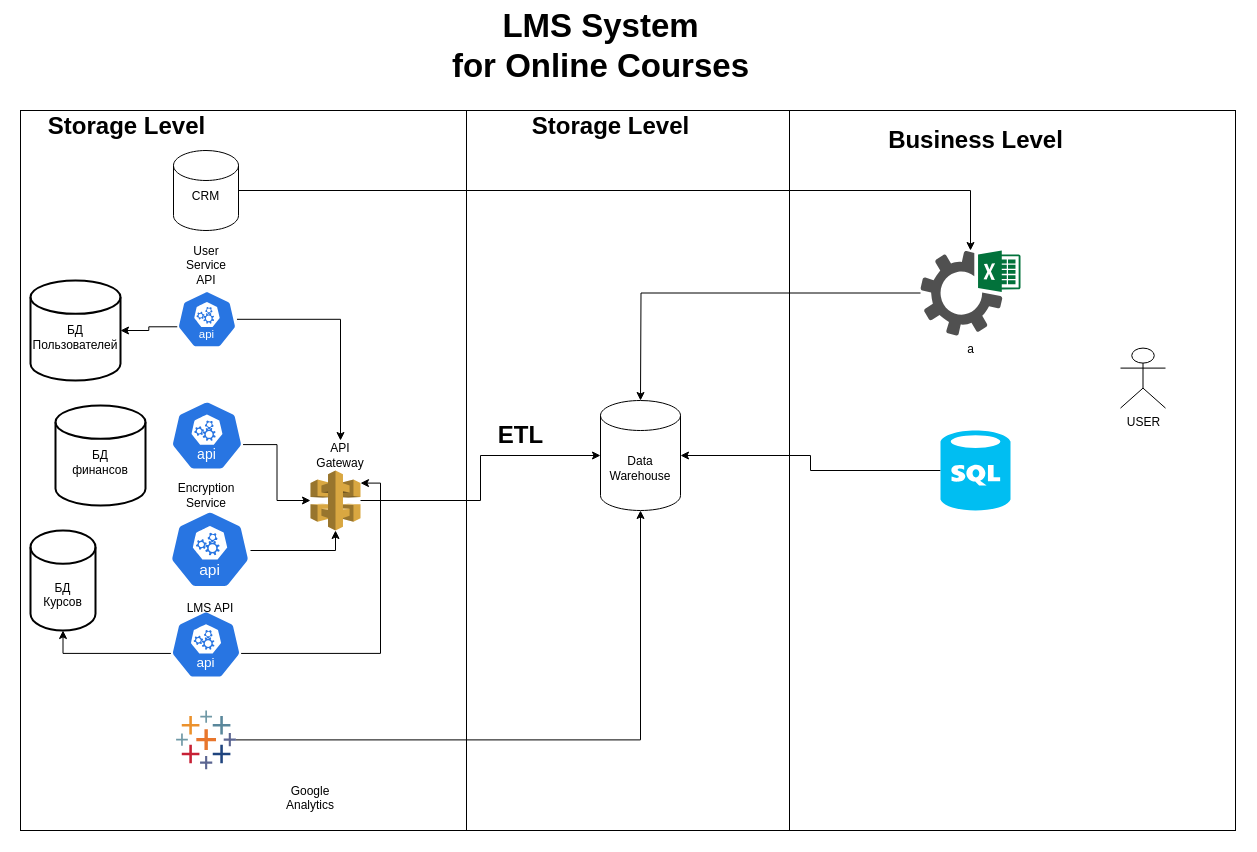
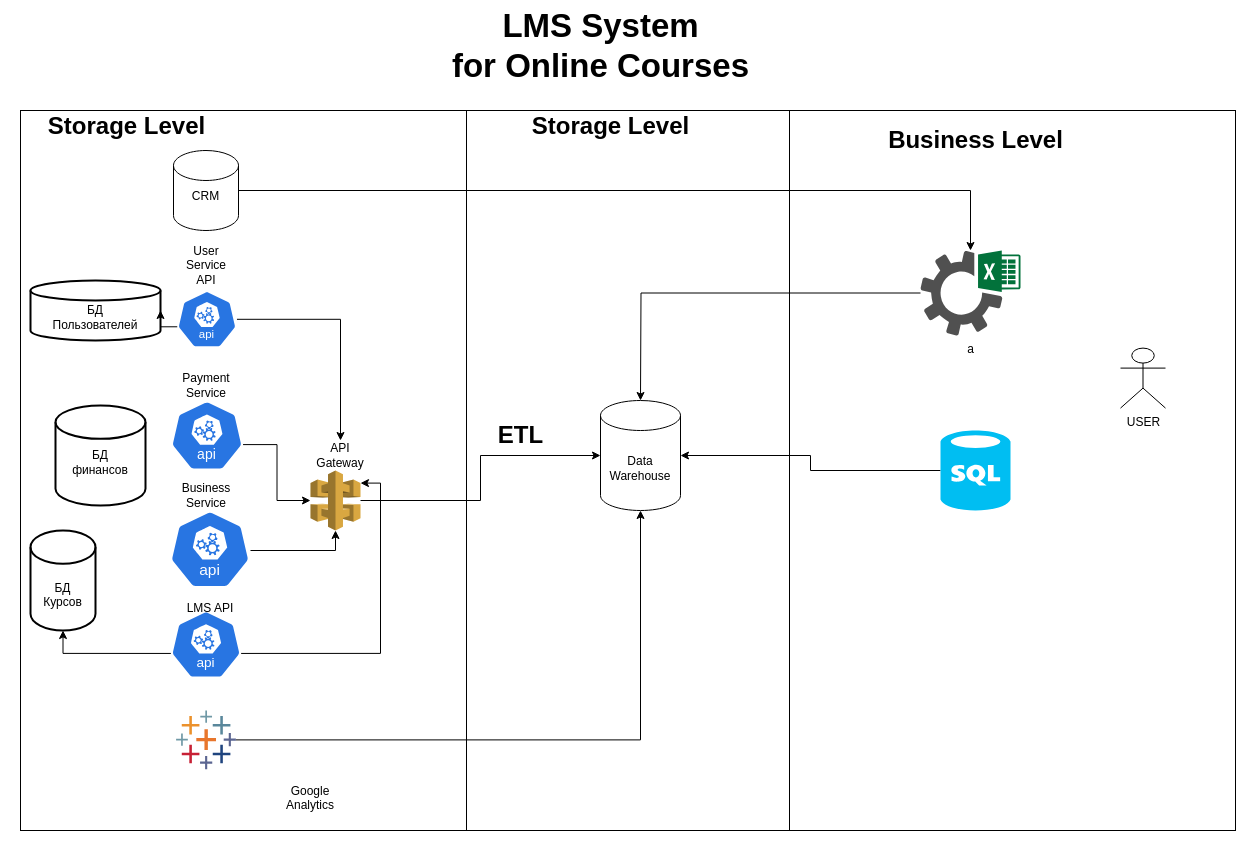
- <mxCell id="32" value="&lt;br&gt;&lt;br&gt;БД&lt;br&gt;Пользователей&lt;div&gt;&lt;br&gt;&lt;/div&gt;" style="strokeWidth=2;html=1;shape=mxgraph.flowchart.database;whiteSpace=wrap;" vertex="1" parent="1"><mxGeometry x="30" y="280" width="90" height="100" as="geometry" /></mxCell>
+ <mxCell id="32" value="&lt;br&gt;&lt;br&gt;БД&lt;br&gt;Пользователей&lt;div&gt;&lt;br&gt;&lt;/div&gt;" style="strokeWidth=2;html=1;shape=mxgraph.flowchart.database;whiteSpace=wrap;" vertex="1" parent="1"><mxGeometry x="30" y="280" width="130" height="60" as="geometry" /></mxCell>
+ <mxCell id="13" value="Payment Service" style="text;html=1;align=center;verticalAlign=middle;whiteSpace=wrap;rounded=0;" vertex="1" parent="1"><mxGeometry x="176.46" y="370" width="60" height="30" as="geometry" /></mxCell>
- <mxCell id="14" value="Encryption Service" style="text;html=1;align=center;verticalAlign=middle;whiteSpace=wrap;rounded=0;" vertex="1" parent="1"><mxGeometry x="175.5" y="480" width="60" height="30" as="geometry" /></mxCell>
+ <mxCell id="14" value="Business Service" style="text;html=1;align=center;verticalAlign=middle;whiteSpace=wrap;rounded=0;" vertex="1" parent="1"><mxGeometry x="175.5" y="480" width="60" height="30" as="geometry" /></mxCell>
